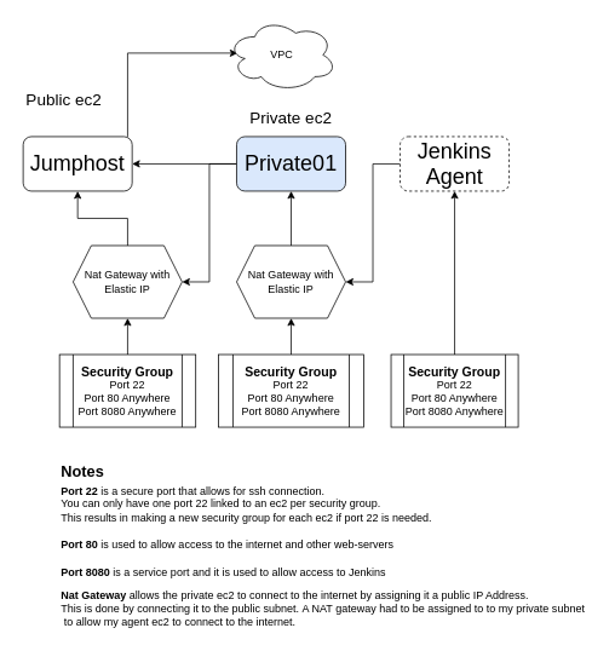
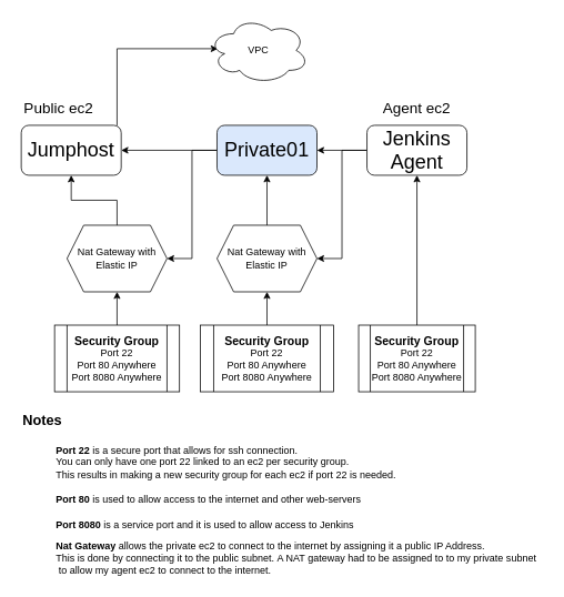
- <mxCell id="10" value="&lt;font style=&quot;font-size: 18px&quot;&gt;Public ec2&lt;/font&gt;" style="text;html=1;strokeColor=none;fillColor=none;align=center;verticalAlign=middle;whiteSpace=wrap;rounded=0;" vertex="1" parent="1"><mxGeometry x="20" y="100" width="100" height="20" as="geometry" /></mxCell>
+ <mxCell id="10" value="&lt;font style=&quot;font-size: 18px&quot;&gt;Public ec2&lt;/font&gt;" style="text;html=1;strokeColor=none;fillColor=none;align=center;verticalAlign=middle;whiteSpace=wrap;rounded=0;" vertex="1" parent="1"><mxGeometry x="20" y="120" width="100" height="20" as="geometry" /></mxCell>
- <mxCell id="12" value="&lt;font style=&quot;font-size: 18px&quot;&gt;Private ec2&lt;/font&gt;" style="text;html=1;strokeColor=none;fillColor=none;align=center;verticalAlign=middle;whiteSpace=wrap;rounded=0;" vertex="1" parent="1"><mxGeometry x="270" y="120" width="100" height="20" as="geometry" /></mxCell>
+ <mxCell id="13" value="&lt;font style=&quot;font-size: 18px&quot;&gt;Agent ec2&lt;/font&gt;" style="text;html=1;strokeColor=none;fillColor=none;align=center;verticalAlign=middle;whiteSpace=wrap;rounded=0;" vertex="1" parent="1"><mxGeometry x="450" y="120" width="100" height="20" as="geometry" /></mxCell>
+ <mxCell id="7" style="edgeStyle=orthogonalEdgeStyle;rounded=0;orthogonalLoop=1;jettySize=auto;html=1;exitX=0;exitY=0.5;exitDx=0;exitDy=0;entryX=1;entryY=0.5;entryDx=0;entryDy=0;" edge="1" parent="1" source="9" target="6"><mxGeometry relative="1" as="geometry" /></mxCell>
- <mxCell id="9" value="&lt;span style=&quot;font-size: 24px&quot;&gt;Jenkins Agent&lt;/span&gt;" style="rounded=1;whiteSpace=wrap;html=1;dashed=1;" vertex="1" parent="1"><mxGeometry x="440" y="150" width="120" height="60" as="geometry" /></mxCell>
+ <mxCell id="9" value="&lt;span style=&quot;font-size: 24px&quot;&gt;Jenkins Agent&lt;/span&gt;" style="rounded=1;whiteSpace=wrap;html=1;" vertex="1" parent="1"><mxGeometry x="440" y="150" width="120" height="60" as="geometry" /></mxCell>
- <mxCell id="21" value="&lt;b&gt;&lt;font style=&quot;font-size: 17px&quot;&gt;Notes&lt;/font&gt;&lt;/b&gt;" style="text;html=1;strokeColor=none;fillColor=none;align=left;verticalAlign=middle;whiteSpace=wrap;rounded=0;" vertex="1" parent="1"><mxGeometry x="65" y="510" width="60" height="20" as="geometry" /></mxCell>
+ <mxCell id="21" value="&lt;b&gt;&lt;font style=&quot;font-size: 17px&quot;&gt;Notes&lt;/font&gt;&lt;/b&gt;" style="text;html=1;strokeColor=none;fillColor=none;align=left;verticalAlign=middle;whiteSpace=wrap;rounded=0;" vertex="1" parent="1"><mxGeometry x="25" y="495" width="60" height="20" as="geometry" /></mxCell>
